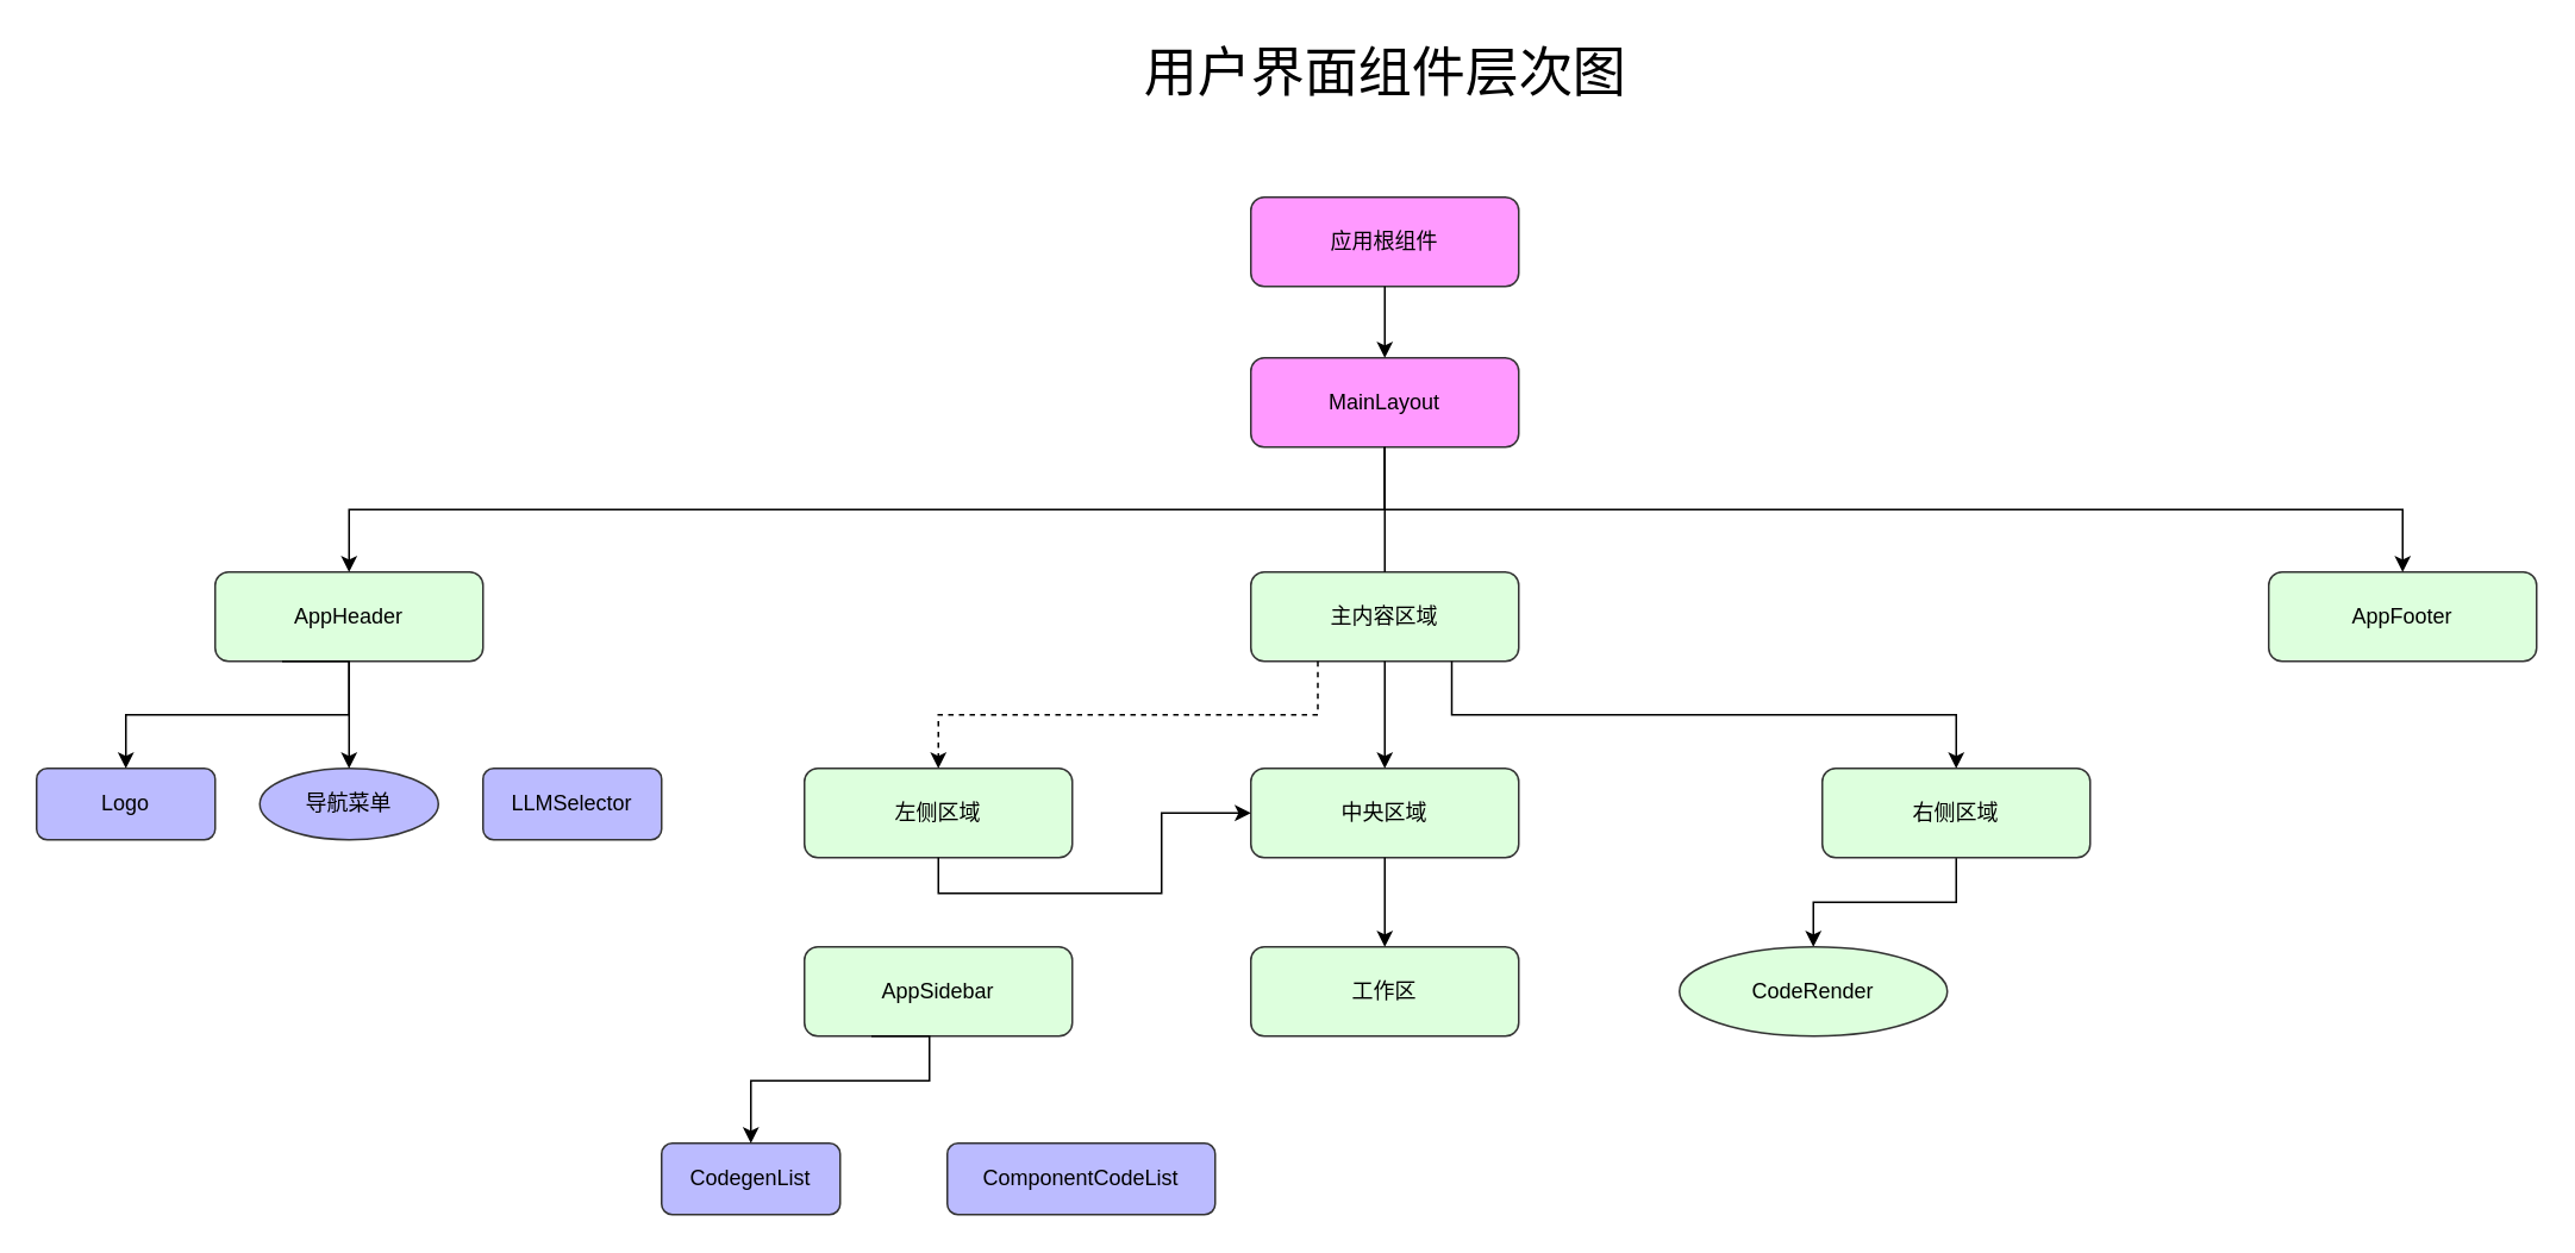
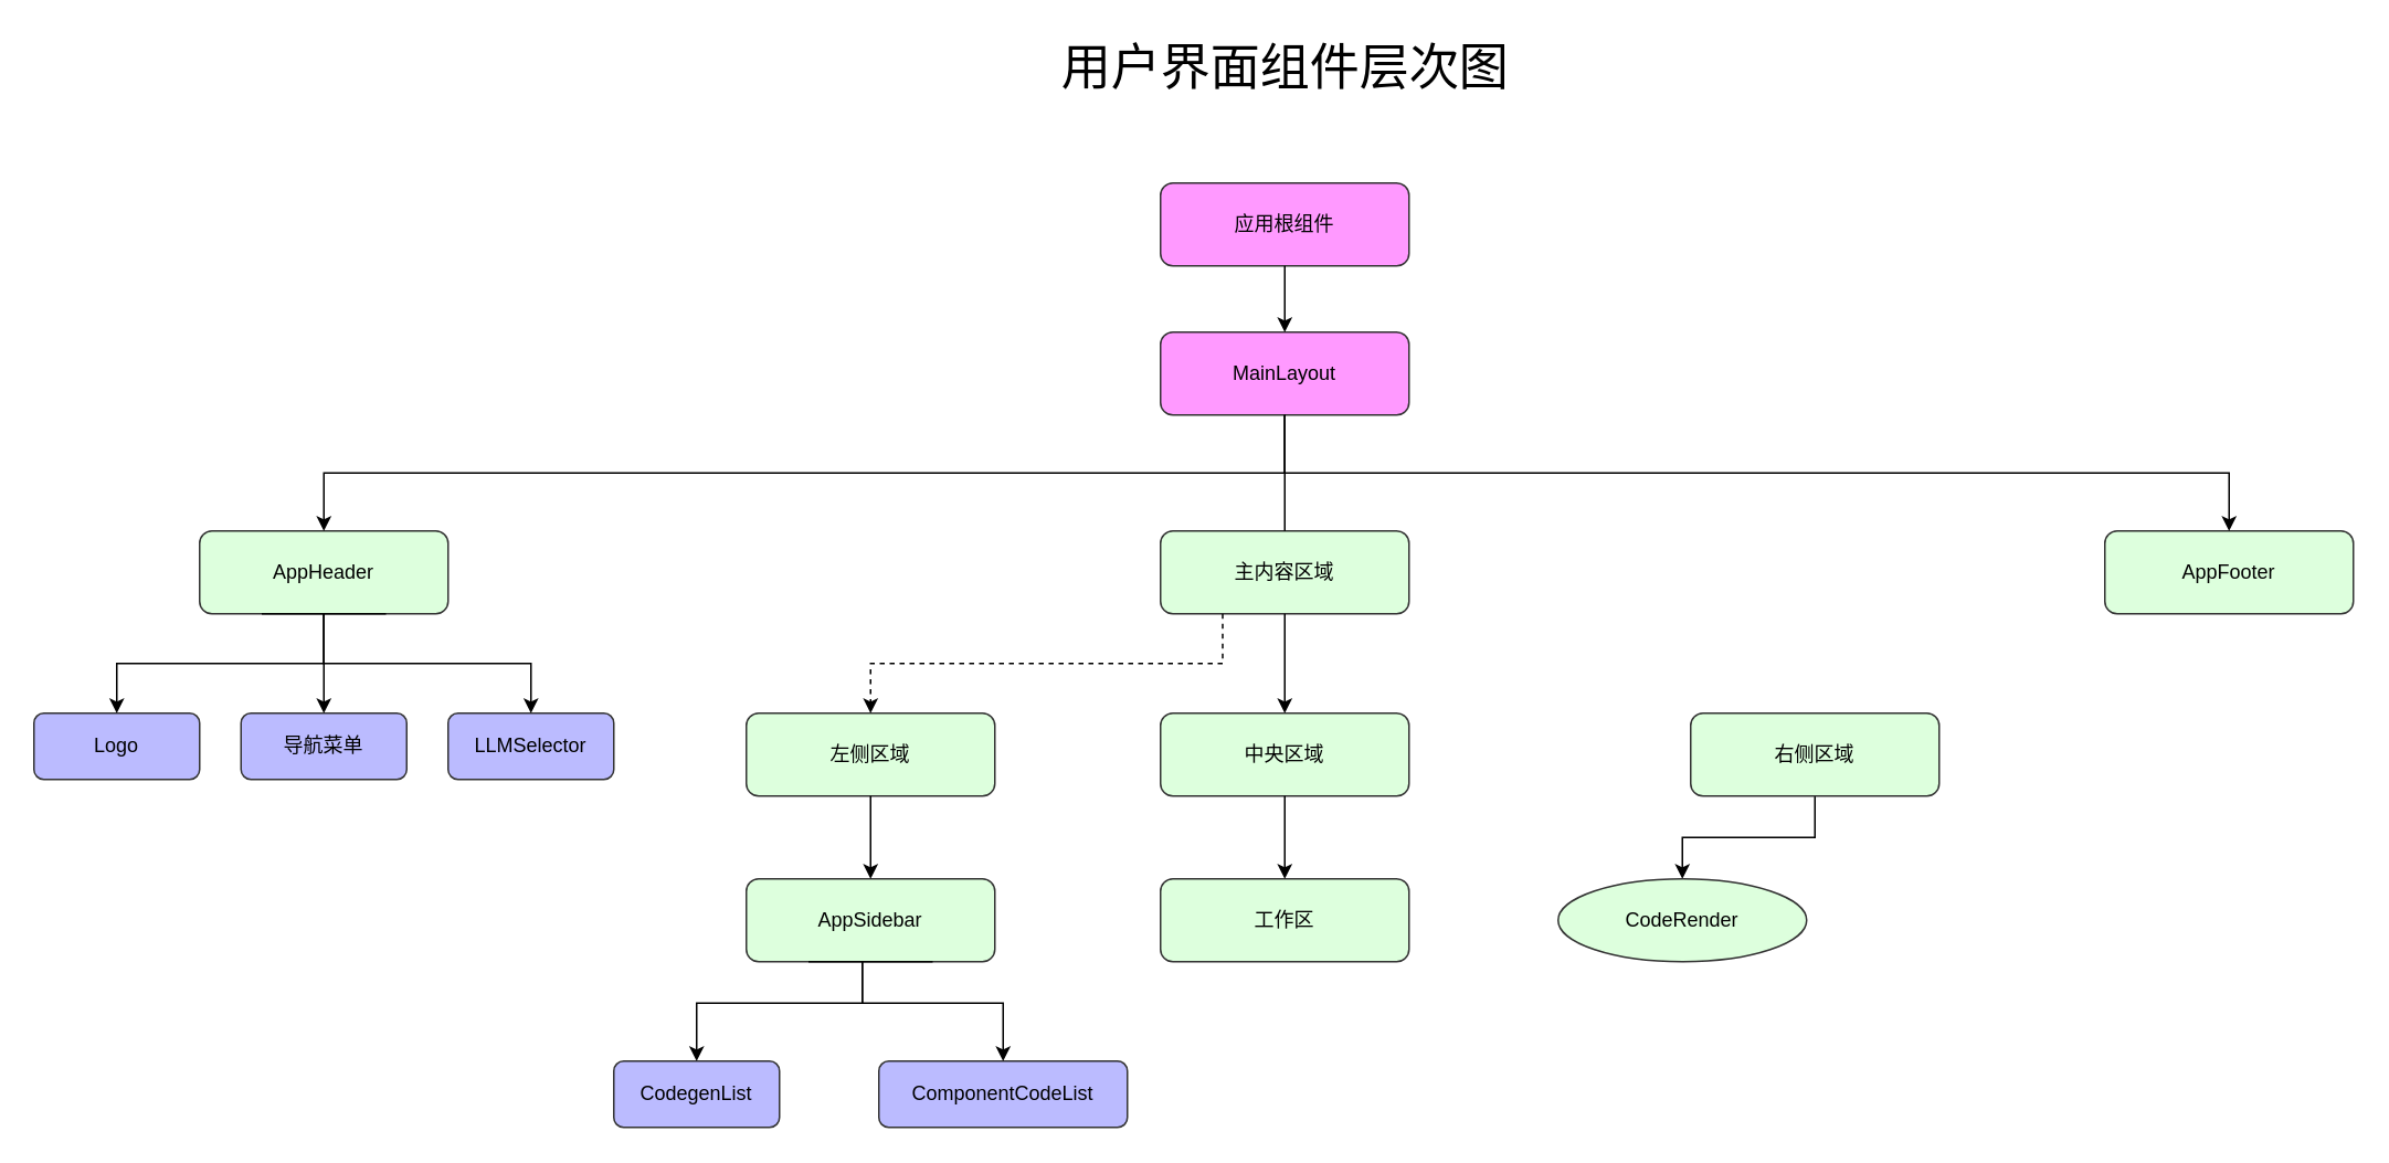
+ <mxCell id="16" value="" style="edgeStyle=orthogonalEdgeStyle;rounded=0;orthogonalLoop=1;jettySize=auto;html=1;exitX=0.75;exitY=1;exitDx=0;exitDy=0;entryX=0.5;entryY=0;entryDx=0;entryDy=0;" edge="1" parent="1" source="5" target="13"><mxGeometry relative="1" as="geometry"><Array as="points"><mxPoint x="195" y="370" /><mxPoint x="195" y="400" /><mxPoint x="320" y="400" /></Array></mxGeometry></mxCell>
- <mxCell id="23" value="" style="edgeStyle=orthogonalEdgeStyle;rounded=0;orthogonalLoop=1;jettySize=auto;html=1;exitX=0.75;exitY=1;exitDx=0;exitDy=0;entryX=0.5;entryY=0;entryDx=0;entryDy=0;" edge="1" parent="1" source="6" target="20"><mxGeometry relative="1" as="geometry" /></mxCell>
- <mxCell id="12" value="导航菜单" style="ellipse;whiteSpace=wrap;html=1;fillColor=#bbf;strokeColor=#333;strokeWidth=1;" vertex="1" parent="1"><mxGeometry x="145" y="430" width="100" height="40" as="geometry" /></mxCell>
+ <mxCell id="12" value="导航菜单" style="rounded=1;whiteSpace=wrap;html=1;fillColor=#bbf;strokeColor=#333;strokeWidth=1;" vertex="1" parent="1"><mxGeometry x="145" y="430" width="100" height="40" as="geometry" /></mxCell>
- <mxCell id="25" value="" style="edgeStyle=orthogonalEdgeStyle;rounded=0;orthogonalLoop=1;jettySize=auto;html=1;exitX=0.5;exitY=1;exitDx=0;exitDy=0;" edge="1" parent="1" source="17" target="18"><mxGeometry relative="1" as="geometry" /></mxCell>
+ <mxCell id="25" value="" style="edgeStyle=orthogonalEdgeStyle;rounded=0;orthogonalLoop=1;jettySize=auto;html=1;exitX=0.5;exitY=1;exitDx=0;exitDy=0;entryX=0.5;entryY=0;entryDx=0;entryDy=0;" edge="1" parent="1" source="17" target="24"><mxGeometry relative="1" as="geometry" /></mxCell>
+ <mxCell id="29" value="" style="edgeStyle=orthogonalEdgeStyle;rounded=0;orthogonalLoop=1;jettySize=auto;html=1;exitX=0.75;exitY=1;exitDx=0;exitDy=0;entryX=0.5;entryY=0;entryDx=0;entryDy=0;" edge="1" parent="1" source="24" target="27"><mxGeometry relative="1" as="geometry"><Array as="points"><mxPoint x="520" y="580" /><mxPoint x="520" y="605" /><mxPoint x="605" y="605" /></Array></mxGeometry></mxCell>
